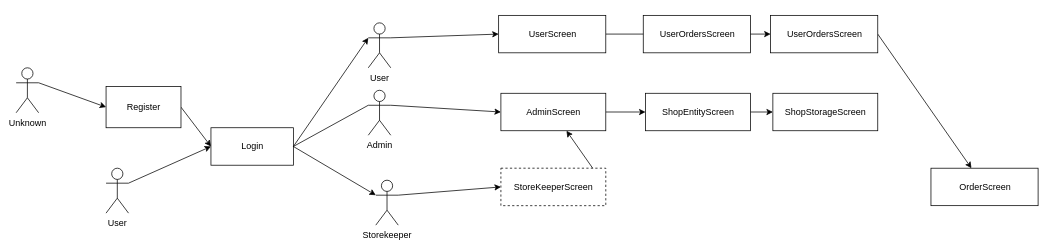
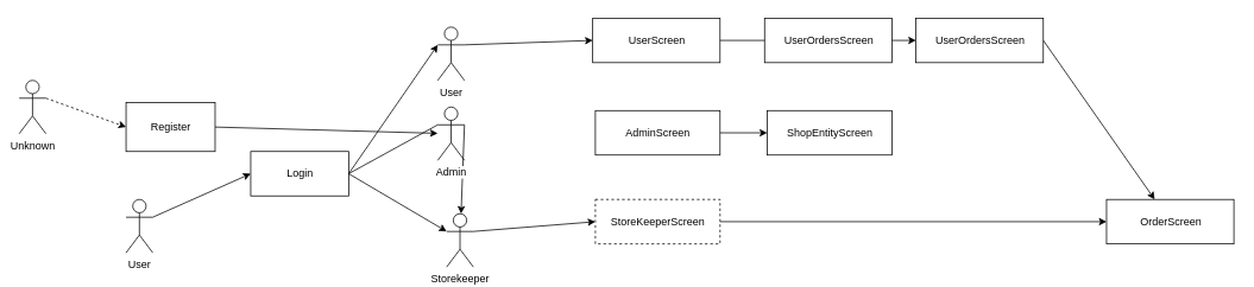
- <mxCell id="13" value="" style="endArrow=classic;html=1;entryX=0;entryY=0.5;entryDx=0;entryDy=0;exitX=1;exitY=0.333;exitDx=0;exitDy=0;fontStyle=1;exitPerimeter=0;" parent="1" source="2" target="17" edge="1"><mxGeometry width="50" height="50" relative="1" as="geometry"><mxPoint x="330" y="135" as="sourcePoint" /><mxPoint x="430" y="0" as="targetPoint" /></mxGeometry></mxCell>
+ <mxCell id="13" value="" style="endArrow=classic;html=1;entryX=0;entryY=0.5;entryDx=0;entryDy=0;exitX=1;exitY=0.333;exitDx=0;exitDy=0;fontStyle=1;exitPerimeter=0;dashed=1;" parent="1" source="2" target="17" edge="1"><mxGeometry width="50" height="50" relative="1" as="geometry"><mxPoint x="330" y="135" as="sourcePoint" /><mxPoint x="430" y="0" as="targetPoint" /></mxGeometry></mxCell>
- <mxCell id="6" style="edgeStyle=none;rounded=0;orthogonalLoop=1;jettySize=auto;html=1;exitX=1;exitY=0.333;exitDx=0;exitDy=0;exitPerimeter=0;entryX=0;entryY=0.5;entryDx=0;entryDy=0;" parent="1" source="7" target="15" edge="1"><mxGeometry relative="1" as="geometry" /></mxCell>
+ <mxCell id="6" style="edgeStyle=none;rounded=0;orthogonalLoop=1;jettySize=auto;html=1;exitX=1;exitY=0.333;exitDx=0;exitDy=0;exitPerimeter=0;" parent="1" source="7" target="9" edge="1"><mxGeometry relative="1" as="geometry" /></mxCell>
- <mxCell id="24" style="rounded=0;orthogonalLoop=1;jettySize=auto;html=1;exitX=1;exitY=0.5;exitDx=0;exitDy=0;" edge="1" parent="1" source="25" target="26"><mxGeometry relative="1" as="geometry" /></mxCell>
- <mxCell id="26" value="ShopStorageScreen" style="html=1;" parent="1" vertex="1"><mxGeometry x="1030" y="124" width="140" height="50" as="geometry" /></mxCell>
- <mxCell id="16" style="rounded=0;orthogonalLoop=1;jettySize=auto;html=1;exitX=1;exitY=0.5;exitDx=0;exitDy=0;entryX=0;entryY=0.5;entryDx=0;entryDy=0;" parent="1" source="17" target="3" edge="1"><mxGeometry relative="1" as="geometry" /></mxCell>
+ <mxCell id="16" style="rounded=0;orthogonalLoop=1;jettySize=auto;html=1;exitX=1;exitY=0.5;exitDx=0;exitDy=0;" parent="1" source="17" target="7" edge="1"><mxGeometry relative="1" as="geometry" /></mxCell>
- <mxCell id="20" style="edgeStyle=none;rounded=0;orthogonalLoop=1;jettySize=auto;html=1;exitX=1;exitY=0.5;exitDx=0;exitDy=0;" edge="1" parent="1" source="21" target="15"><mxGeometry relative="1" as="geometry" /></mxCell>
+ <mxCell id="20" style="edgeStyle=none;rounded=0;orthogonalLoop=1;jettySize=auto;html=1;exitX=1;exitY=0.5;exitDx=0;exitDy=0;" edge="1" parent="1" source="21" target="28"><mxGeometry relative="1" as="geometry" /></mxCell>
